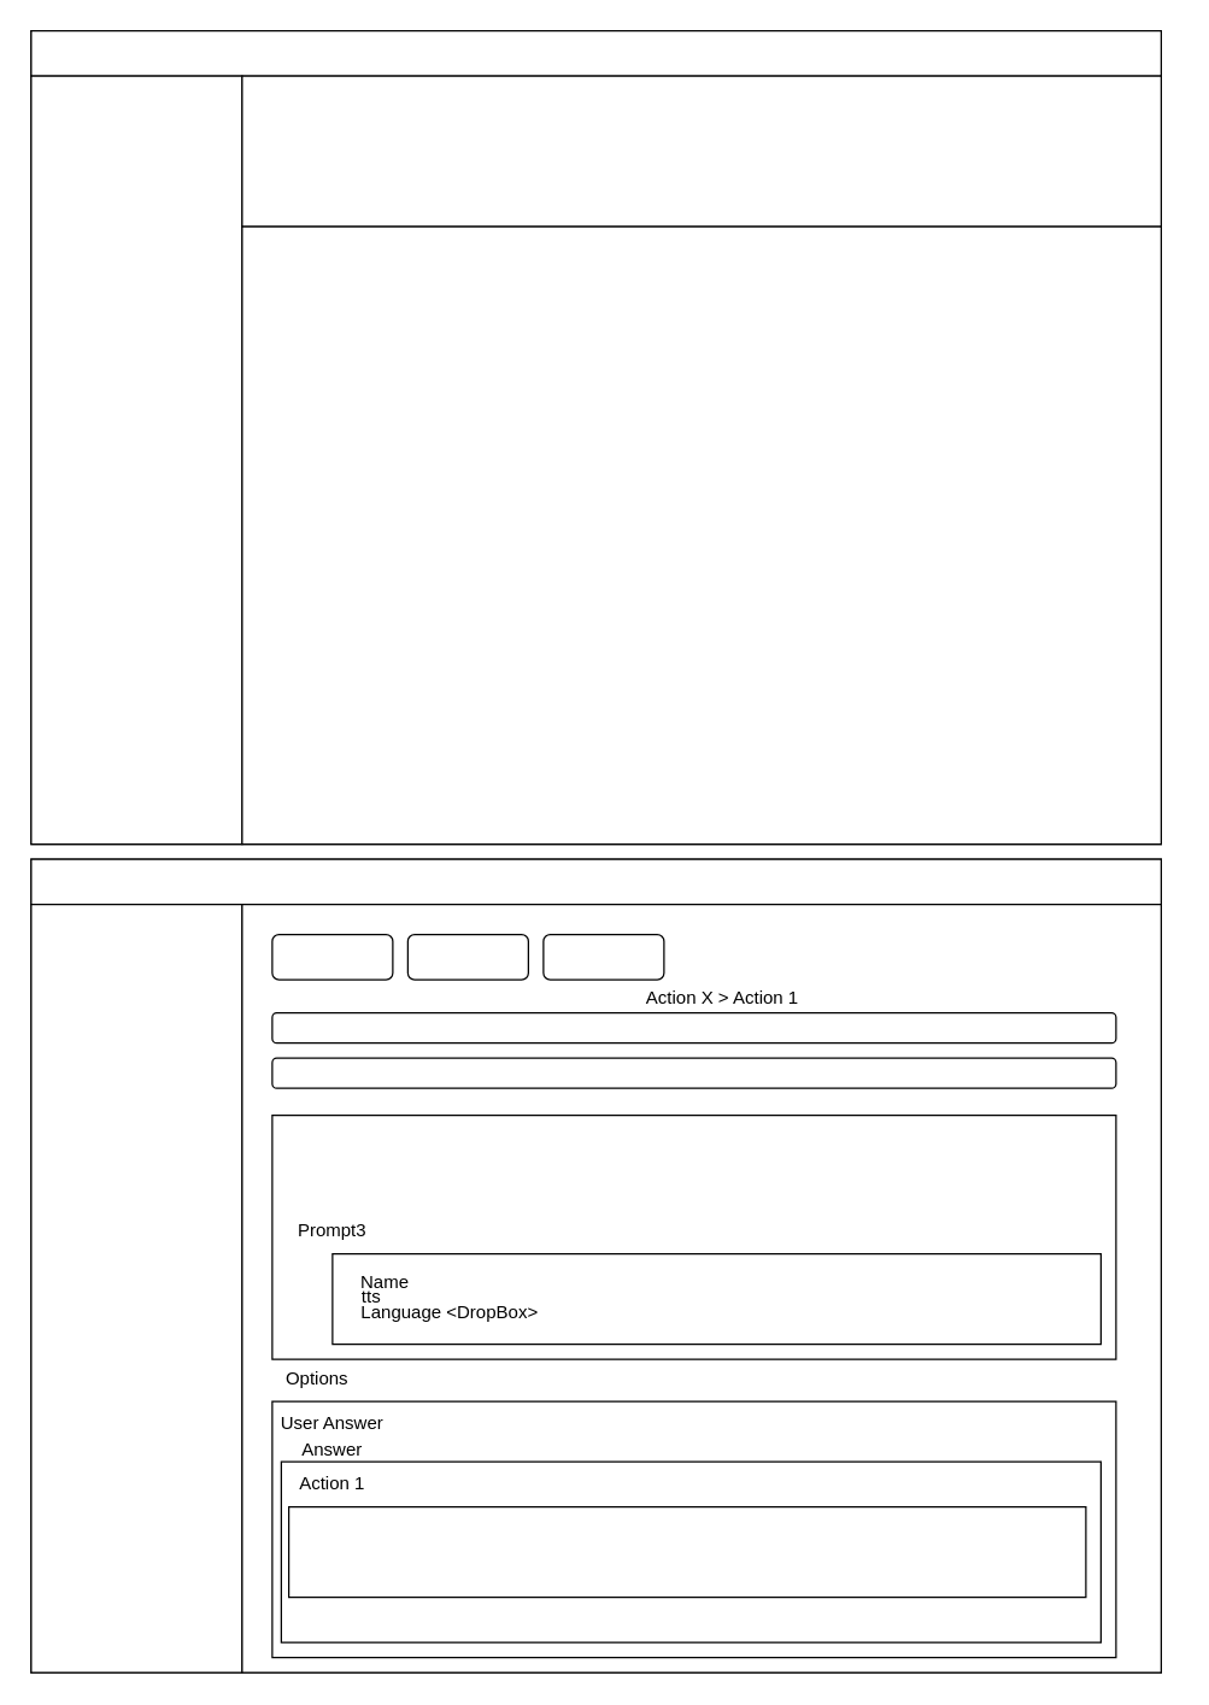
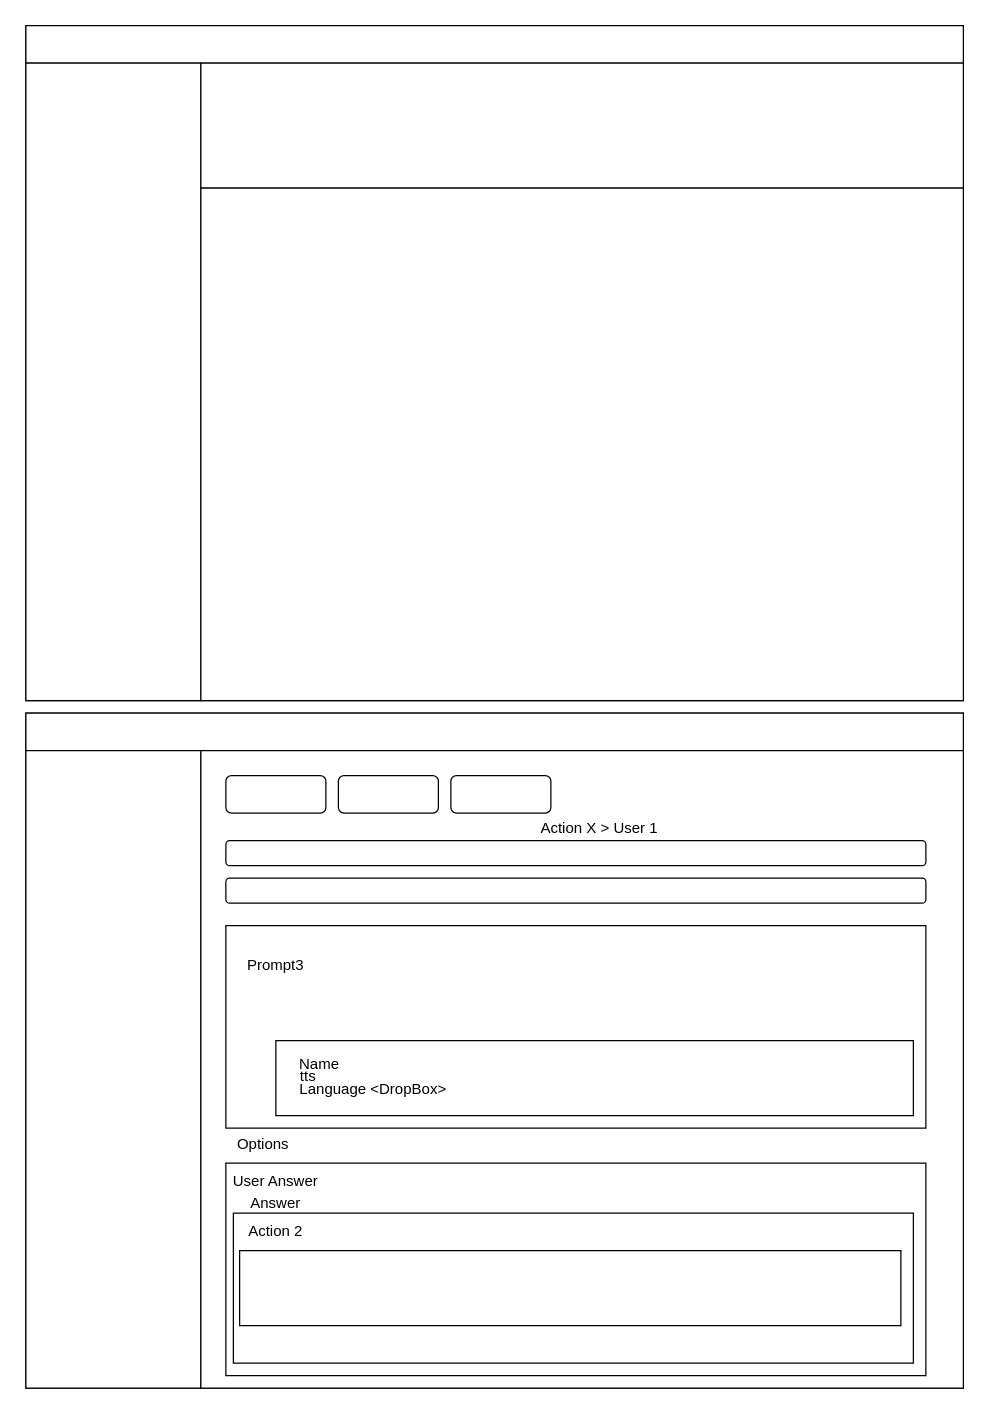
- <mxCell id="28" value="Action X &amp;gt; Action 1" style="text;html=1;strokeColor=none;fillColor=none;align=center;verticalAlign=middle;whiteSpace=wrap;rounded=0;" parent="1" vertex="1"><mxGeometry x="178" y="647" width="602" height="30" as="geometry" /></mxCell>
+ <mxCell id="28" value="Action X &amp;gt; User 1" style="text;html=1;strokeColor=none;fillColor=none;align=center;verticalAlign=middle;whiteSpace=wrap;rounded=0;" parent="1" vertex="1"><mxGeometry x="178" y="647" width="602" height="30" as="geometry" /></mxCell>
- <mxCell id="17" value="Prompt3" style="text;html=1;strokeColor=none;fillColor=none;align=center;verticalAlign=middle;whiteSpace=wrap;rounded=0;" parent="1" vertex="1"><mxGeometry x="190" y="802" width="60" height="30" as="geometry" /></mxCell>
+ <mxCell id="17" value="Prompt3" style="text;html=1;strokeColor=none;fillColor=none;align=center;verticalAlign=middle;whiteSpace=wrap;rounded=0;" parent="1" vertex="1"><mxGeometry x="190" y="757" width="60" height="30" as="geometry" /></mxCell>
- <mxCell id="27" value="Action 1" style="text;html=1;strokeColor=none;fillColor=none;align=center;verticalAlign=middle;whiteSpace=wrap;rounded=0;" parent="1" vertex="1"><mxGeometry x="190" y="970" width="60" height="30" as="geometry" /></mxCell>
+ <mxCell id="27" value="Action 2" style="text;html=1;strokeColor=none;fillColor=none;align=center;verticalAlign=middle;whiteSpace=wrap;rounded=0;" parent="1" vertex="1"><mxGeometry x="190" y="970" width="60" height="30" as="geometry" /></mxCell>
